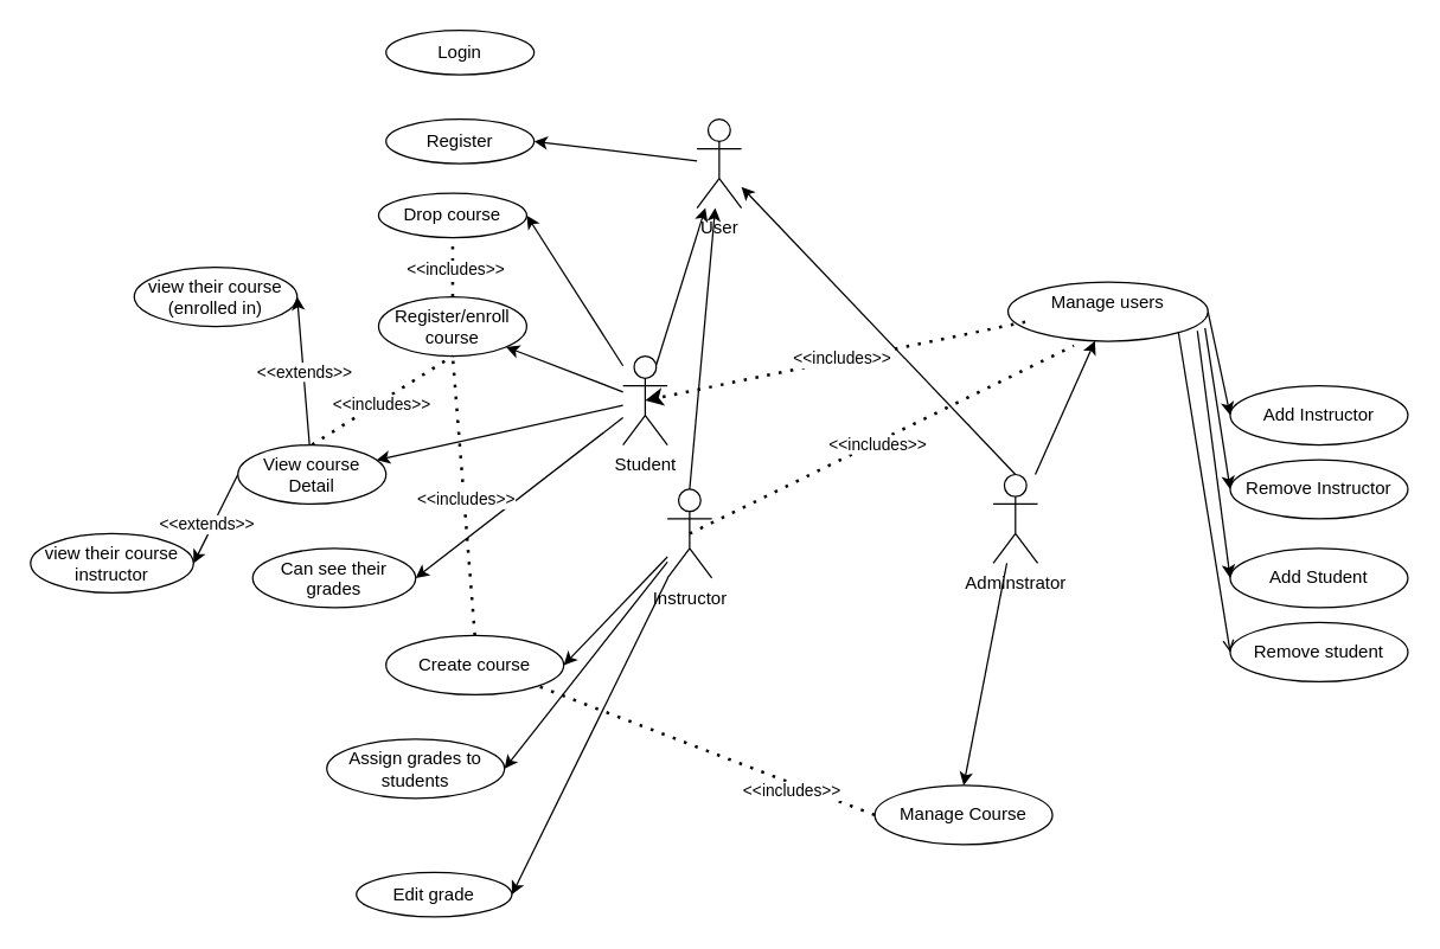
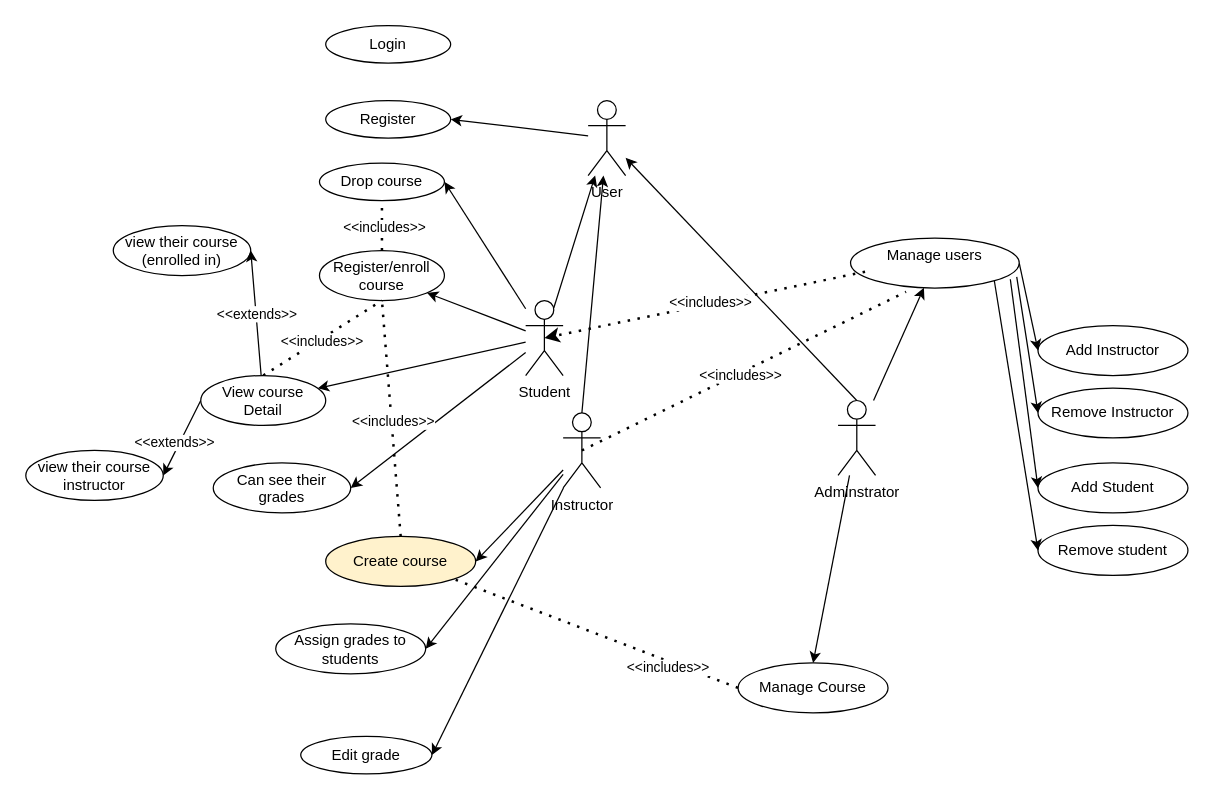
- <mxCell id="37" style="rounded=0;orthogonalLoop=1;jettySize=auto;html=1;entryX=0;entryY=0.5;entryDx=0;entryDy=0;exitX=1;exitY=1;exitDx=0;exitDy=0;endArrow=open;" parent="1" source="49" target="33" edge="1"><mxGeometry relative="1" as="geometry"><mxPoint x="945" y="560" as="sourcePoint" /><mxPoint x="780" y="380" as="targetPoint" /></mxGeometry></mxCell>
+ <mxCell id="37" style="rounded=0;orthogonalLoop=1;jettySize=auto;html=1;entryX=0;entryY=0.5;entryDx=0;entryDy=0;exitX=1;exitY=1;exitDx=0;exitDy=0;" parent="1" source="49" target="33" edge="1"><mxGeometry relative="1" as="geometry"><mxPoint x="945" y="560" as="sourcePoint" /><mxPoint x="780" y="380" as="targetPoint" /></mxGeometry></mxCell>
- <mxCell id="17" value="Create course" style="ellipse;whiteSpace=wrap;html=1;" parent="1" vertex="1"><mxGeometry x="260" y="428.75" width="120" height="40" as="geometry" /></mxCell>
+ <mxCell id="17" value="Create course" style="ellipse;whiteSpace=wrap;html=1;fillColor=#fff2cc;" parent="1" vertex="1"><mxGeometry x="260" y="428.75" width="120" height="40" as="geometry" /></mxCell>
